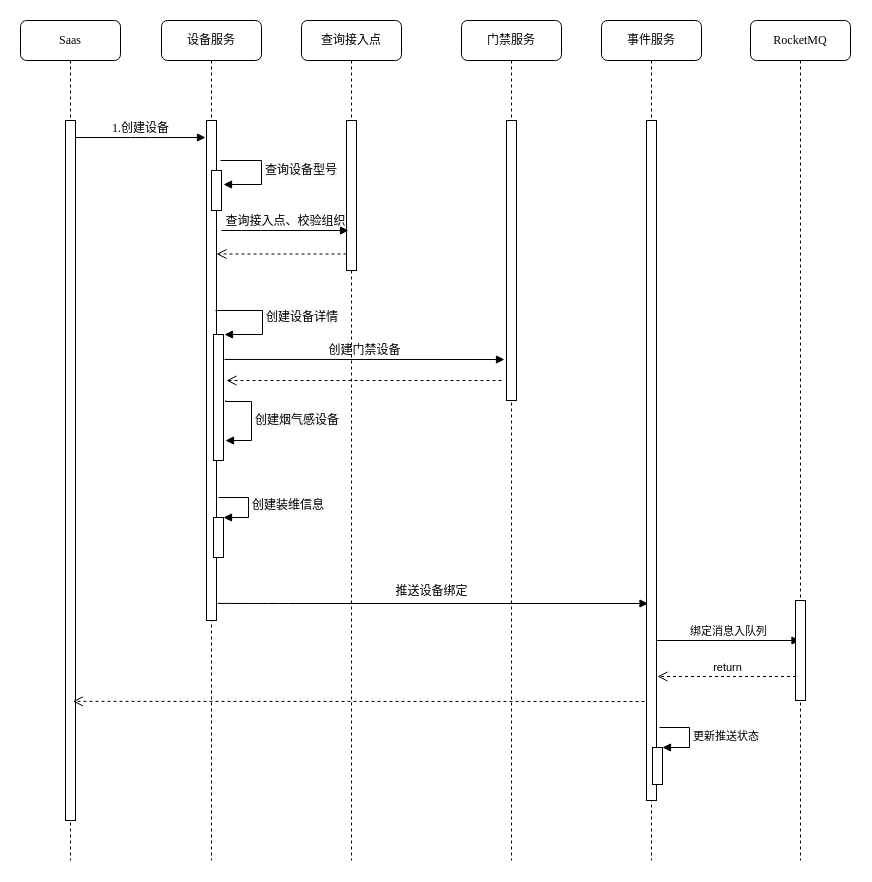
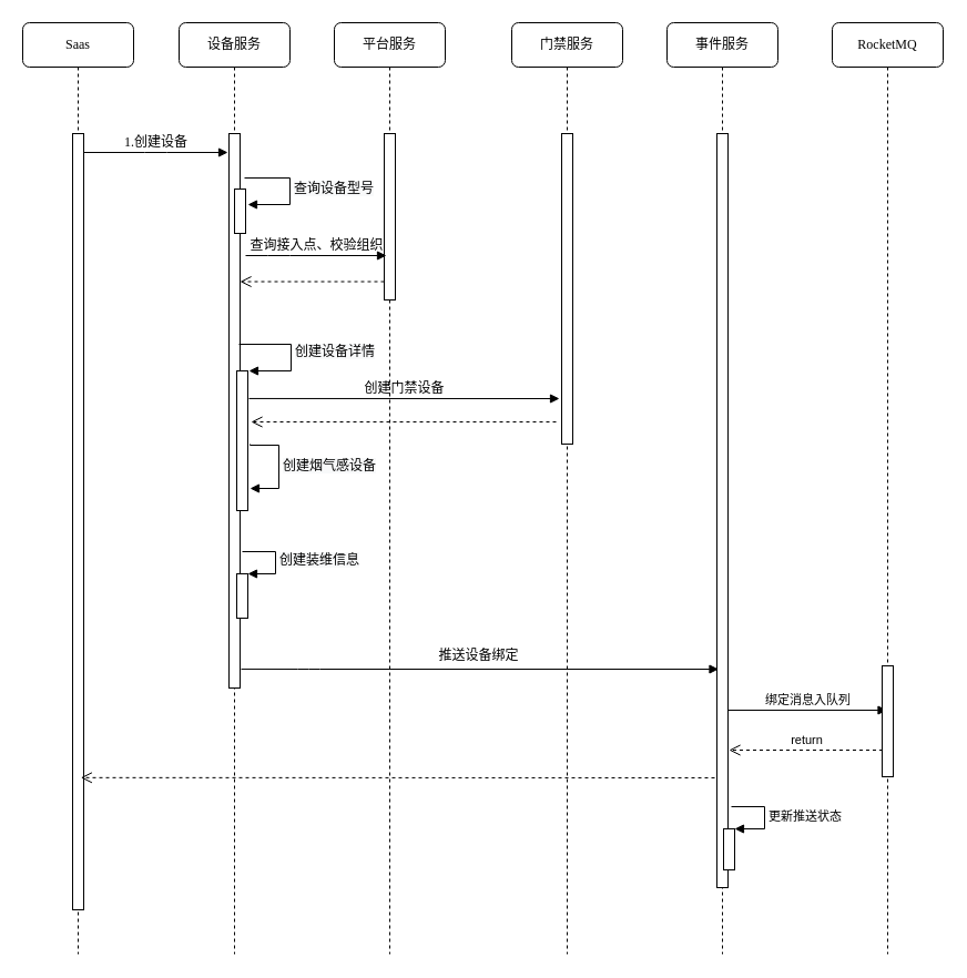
- <mxCell id="2" value="查询接入点" style="shape=umlLifeline;perimeter=lifelinePerimeter;whiteSpace=wrap;html=1;container=1;collapsible=0;recursiveResize=0;outlineConnect=0;rounded=1;shadow=0;comic=0;labelBackgroundColor=none;strokeWidth=1;fontFamily=Verdana;fontSize=12;align=center;" vertex="1" parent="1"><mxGeometry x="301" y="20" width="100" height="840" as="geometry" /></mxCell>
+ <mxCell id="2" value="平台服务" style="shape=umlLifeline;perimeter=lifelinePerimeter;whiteSpace=wrap;html=1;container=1;collapsible=0;recursiveResize=0;outlineConnect=0;rounded=1;shadow=0;comic=0;labelBackgroundColor=none;strokeWidth=1;fontFamily=Verdana;fontSize=12;align=center;" vertex="1" parent="1"><mxGeometry x="301" y="20" width="100" height="840" as="geometry" /></mxCell>
